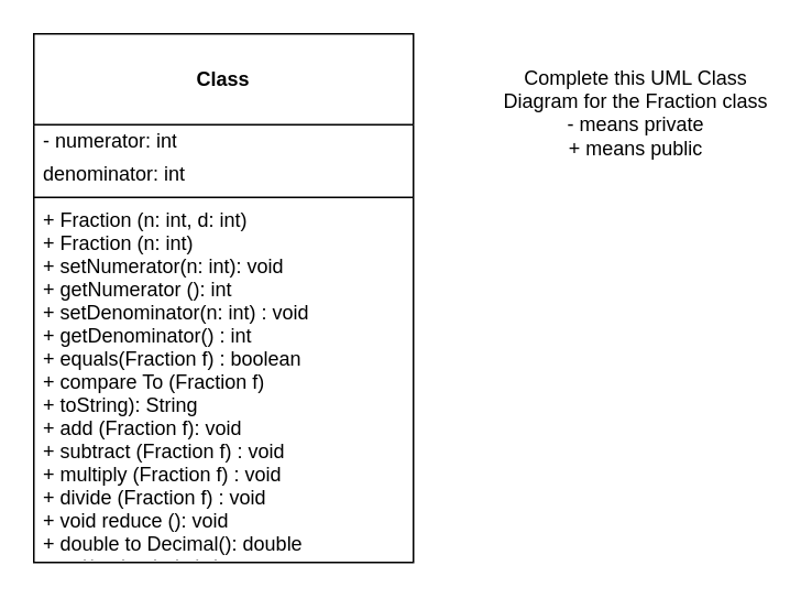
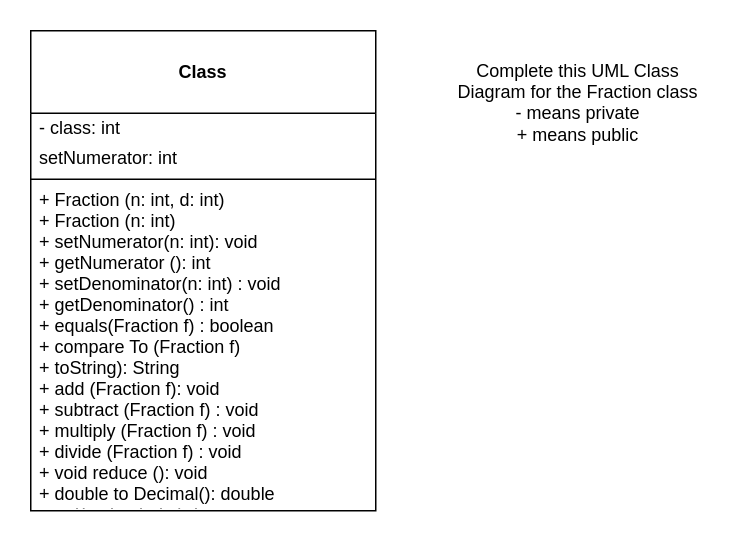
- <mxCell id="3" value="- numerator: int" style="text;html=1;strokeColor=none;fillColor=none;align=left;verticalAlign=middle;spacingLeft=4;spacingRight=4;overflow=hidden;rotatable=0;points=[[0,0.5],[1,0.5]];portConstraint=eastwest;whiteSpace=wrap;" parent="2" vertex="1"><mxGeometry y="55" width="230" height="20" as="geometry" /></mxCell>
+ <mxCell id="3" value="- class: int" style="text;html=1;strokeColor=none;fillColor=none;align=left;verticalAlign=middle;spacingLeft=4;spacingRight=4;overflow=hidden;rotatable=0;points=[[0,0.5],[1,0.5]];portConstraint=eastwest;whiteSpace=wrap;" parent="2" vertex="1"><mxGeometry y="55" width="230" height="20" as="geometry" /></mxCell>
- <mxCell id="4" value="denominator: int" style="text;html=1;strokeColor=none;fillColor=none;align=left;verticalAlign=middle;spacingLeft=4;spacingRight=4;overflow=hidden;rotatable=0;points=[[0,0.5],[1,0.5]];portConstraint=eastwest;whiteSpace=wrap;" parent="2" vertex="1"><mxGeometry y="75" width="230" height="20" as="geometry" /></mxCell>
+ <mxCell id="4" value="setNumerator: int" style="text;html=1;strokeColor=none;fillColor=none;align=left;verticalAlign=middle;spacingLeft=4;spacingRight=4;overflow=hidden;rotatable=0;points=[[0,0.5],[1,0.5]];portConstraint=eastwest;whiteSpace=wrap;" parent="2" vertex="1"><mxGeometry y="75" width="230" height="20" as="geometry" /></mxCell>
